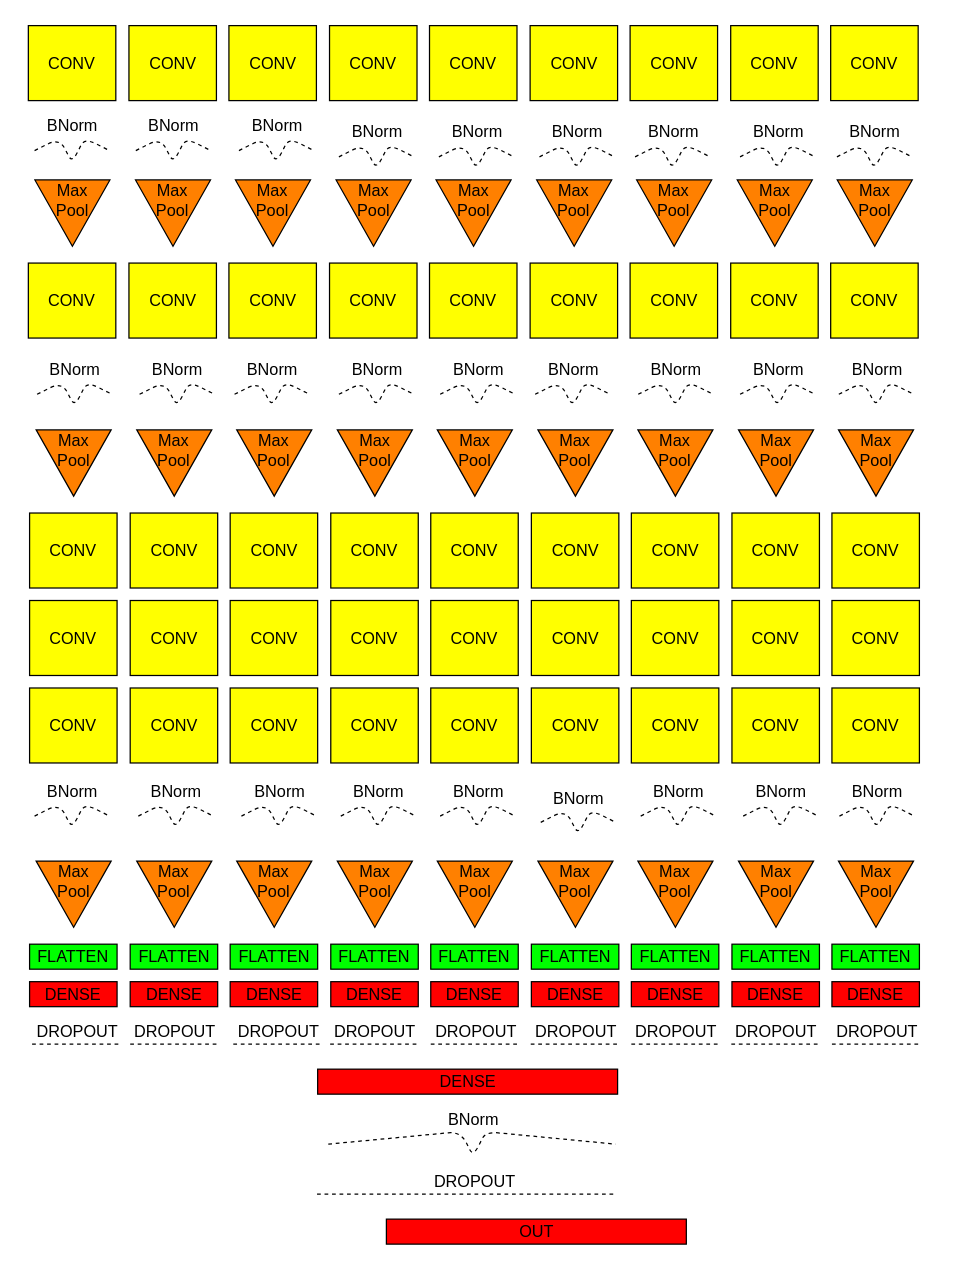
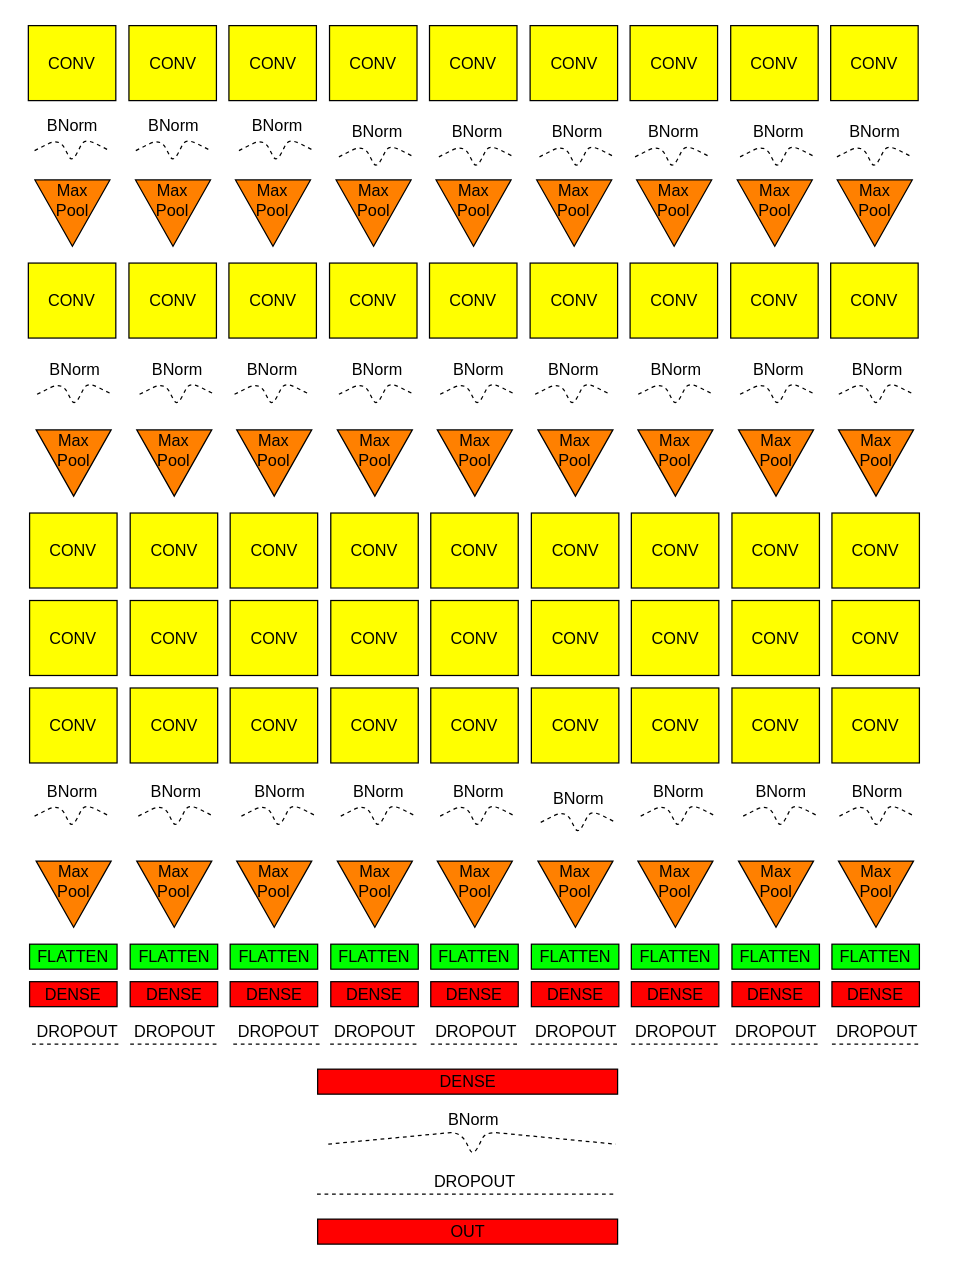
- <mxCell id="200" value="OUT" style="rounded=0;whiteSpace=wrap;html=1;fillColor=#FF0000;fontSize=13;align=center;fontStyle=0" vertex="1" parent="1"><mxGeometry x="308.5" y="975" width="240" height="20" as="geometry" /></mxCell>
+ <mxCell id="200" value="OUT" style="rounded=0;whiteSpace=wrap;html=1;fillColor=#FF0000;fontSize=13;align=center;fontStyle=0" vertex="1" parent="1"><mxGeometry x="253.5" y="975" width="240" height="20" as="geometry" /></mxCell>
